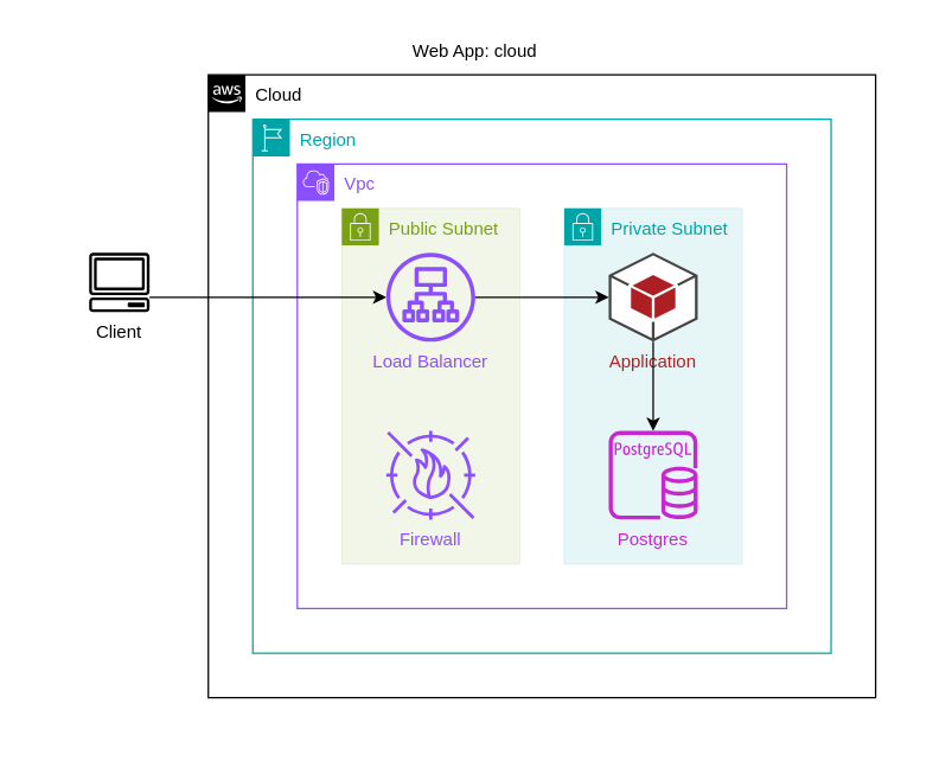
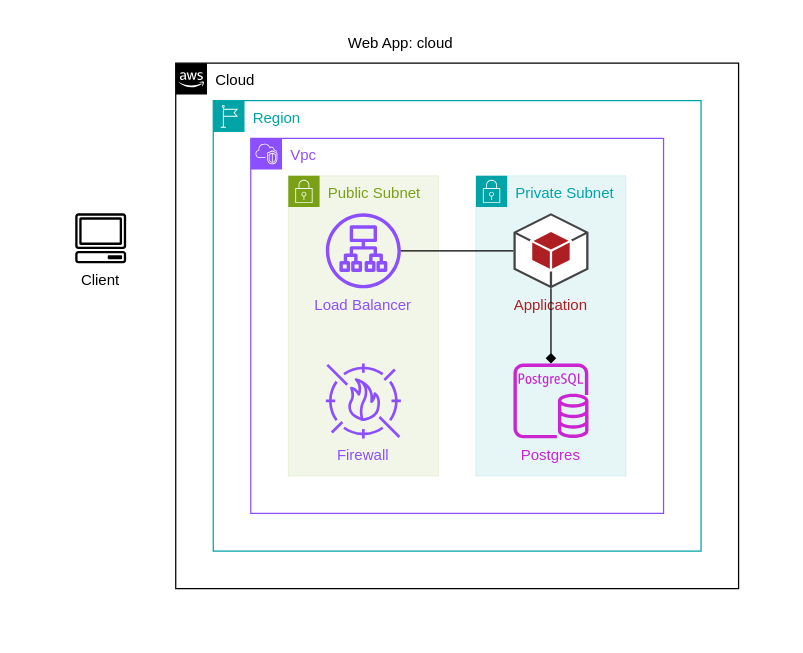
- <mxCell id="14" source="3" target="8" parent="1" edge="1" style="edgeStyle=orthogonalEdgeStyle;rounded=1;orthogonalLoop=1;jettySize=auto;html=1"><mxGeometry relative="1" as="geometry"><Array as="points"><mxPoint x="185" y="200" /><mxPoint x="185" y="200" /></Array></mxGeometry></mxCell>
- <mxCell id="13" source="8" target="11" parent="1" edge="1" style="edgeStyle=orthogonalEdgeStyle;rounded=1;orthogonalLoop=1;jettySize=auto;html=1"><mxGeometry relative="1" as="geometry"><Array as="points"><mxPoint x="365" y="200" /><mxPoint x="365" y="200" /></Array></mxGeometry></mxCell>
+ <mxCell id="13" source="8" target="11" parent="1" edge="1" style="edgeStyle=orthogonalEdgeStyle;rounded=1;orthogonalLoop=1;jettySize=auto;html=1;endArrow=none;"><mxGeometry relative="1" as="geometry"><Array as="points"><mxPoint x="365" y="200" /><mxPoint x="365" y="200" /></Array></mxGeometry></mxCell>
- <mxCell id="15" source="11" target="12" parent="1" edge="1" style="edgeStyle=orthogonalEdgeStyle;rounded=1;orthogonalLoop=1;jettySize=auto;html=1"><mxGeometry relative="1" as="geometry"><Array as="points"><mxPoint x="440" y="260" /><mxPoint x="440" y="260" /></Array></mxGeometry></mxCell>
+ <mxCell id="15" source="11" target="12" parent="1" edge="1" style="edgeStyle=orthogonalEdgeStyle;rounded=1;orthogonalLoop=1;jettySize=auto;html=1;endArrow=diamond;"><mxGeometry relative="1" as="geometry"><Array as="points"><mxPoint x="440" y="260" /><mxPoint x="440" y="260" /></Array></mxGeometry></mxCell>
